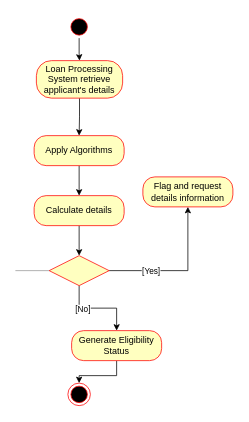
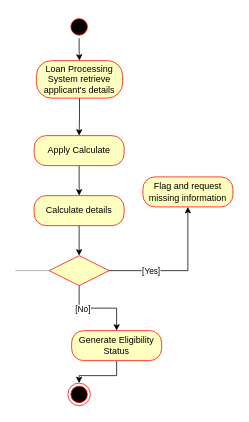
- <mxCell id="7" value="Apply Algorithms" style="rounded=1;whiteSpace=wrap;html=1;arcSize=40;fontColor=#000000;fillColor=#ffffc0;strokeColor=#ff0000;" parent="1" vertex="1"><mxGeometry x="45" y="180" width="120" height="40" as="geometry" /></mxCell>
+ <mxCell id="7" value="Apply Calculate" style="rounded=1;whiteSpace=wrap;html=1;arcSize=40;fontColor=#000000;fillColor=#ffffc0;strokeColor=#ff0000;" parent="1" vertex="1"><mxGeometry x="45" y="180" width="120" height="40" as="geometry" /></mxCell>
- <mxCell id="15" value="Flag and request details information" style="rounded=1;whiteSpace=wrap;html=1;arcSize=40;fontColor=#000000;fillColor=#ffffc0;strokeColor=#ff0000;" parent="1" vertex="1"><mxGeometry x="190" y="235" width="120" height="40" as="geometry" /></mxCell>
+ <mxCell id="15" value="Flag and request missing information" style="rounded=1;whiteSpace=wrap;html=1;arcSize=40;fontColor=#000000;fillColor=#ffffc0;strokeColor=#ff0000;" parent="1" vertex="1"><mxGeometry x="190" y="235" width="120" height="40" as="geometry" /></mxCell>
